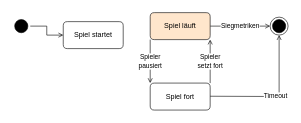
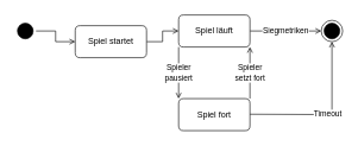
- <mxCell id="8" value="Spiel läuft" style="rounded=1;whiteSpace=wrap;html=1;strokeColor=default;fillColor=#ffe6cc;" parent="1" vertex="1"><mxGeometry x="250" y="20.5" width="100" height="45" as="geometry" /></mxCell>
+ <mxCell id="8" value="Spiel läuft" style="rounded=1;whiteSpace=wrap;html=1;strokeColor=default;" parent="1" vertex="1"><mxGeometry x="250" y="20.5" width="100" height="45" as="geometry" /></mxCell>
+ <mxCell id="5" style="edgeStyle=orthogonalEdgeStyle;rounded=0;orthogonalLoop=1;jettySize=auto;html=1;entryX=0;entryY=0.5;entryDx=0;entryDy=0;endArrow=open;endFill=0;endSize=6;strokeColor=default;" parent="1" source="6" target="8" edge="1"><mxGeometry relative="1" as="geometry" /></mxCell>
